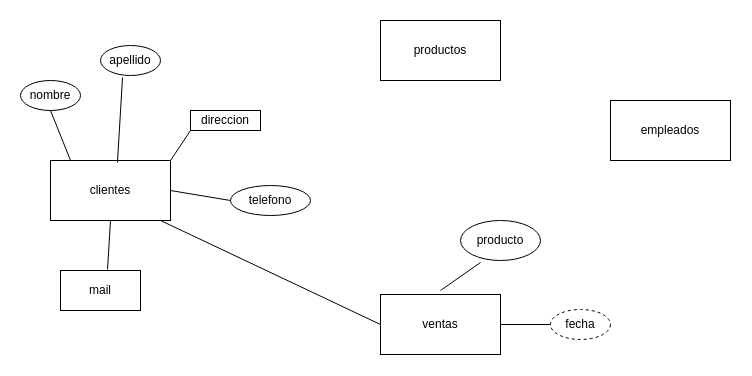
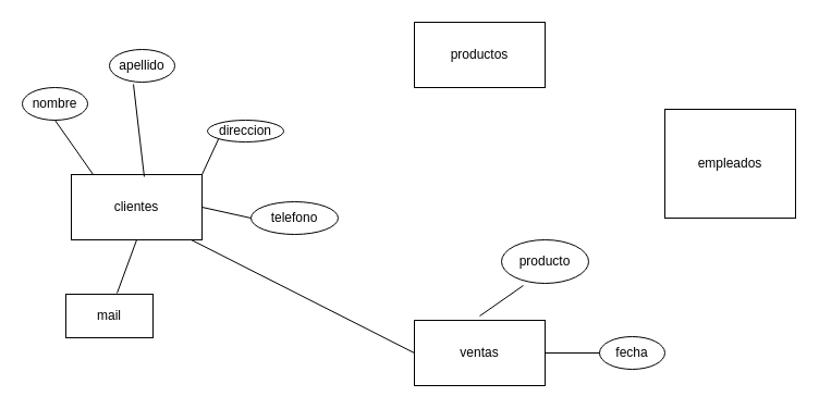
- <mxCell id="8" value="direccion" style="whiteSpace=wrap;html=1;rounded=0;" vertex="1" parent="1"><mxGeometry x="190" y="110" width="70" height="20" as="geometry" /></mxCell>
+ <mxCell id="8" value="direccion" style="ellipse;whiteSpace=wrap;html=1;" vertex="1" parent="1"><mxGeometry x="190" y="110" width="70" height="20" as="geometry" /></mxCell>
- <mxCell id="4" value="empleados" style="rounded=0;whiteSpace=wrap;html=1;" vertex="1" parent="1"><mxGeometry x="610" y="100" width="120" height="60" as="geometry" /></mxCell>
+ <mxCell id="4" value="empleados" style="rounded=0;whiteSpace=wrap;html=1;" vertex="1" parent="1"><mxGeometry x="610" y="100" width="120" height="100" as="geometry" /></mxCell>
- <mxCell id="2" value="clientes" style="rounded=0;whiteSpace=wrap;html=1;" vertex="1" parent="1"><mxGeometry x="50" y="160" width="120" height="60" as="geometry" /></mxCell>
+ <mxCell id="2" value="clientes" style="rounded=0;whiteSpace=wrap;html=1;" vertex="1" parent="1"><mxGeometry x="65" y="160" width="120" height="60" as="geometry" /></mxCell>
- <mxCell id="17" value="fecha" style="ellipse;whiteSpace=wrap;html=1;dashed=1;" vertex="1" parent="1"><mxGeometry x="550" y="309" width="60" height="30" as="geometry" /></mxCell>
+ <mxCell id="17" value="fecha" style="ellipse;whiteSpace=wrap;html=1;" vertex="1" parent="1"><mxGeometry x="550" y="309" width="60" height="30" as="geometry" /></mxCell>
